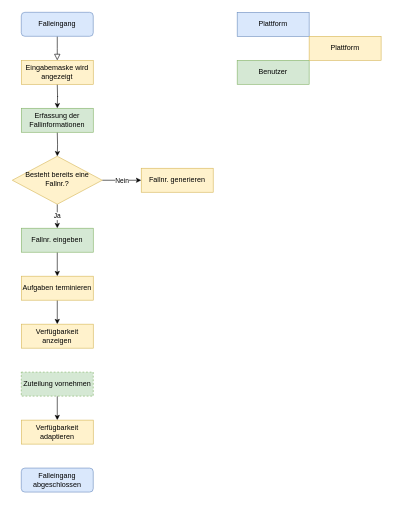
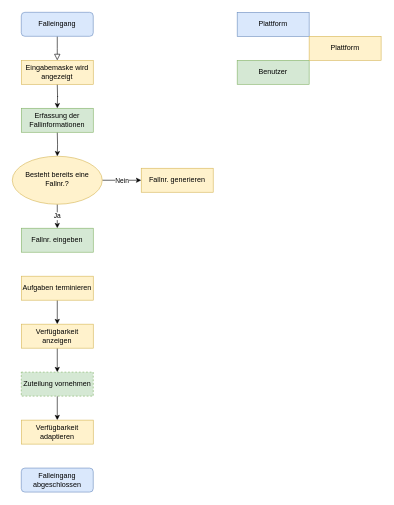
- <mxCell id="6" value="Besteht bereits eine Fallnr.?" style="rhombus;whiteSpace=wrap;html=1;shadow=0;fontFamily=Helvetica;fontSize=12;align=center;strokeWidth=1;spacing=6;spacingTop=-4;fillColor=#fff2cc;strokeColor=#d6b656;" parent="1" vertex="1"><mxGeometry x="20" y="260" width="150" height="80" as="geometry" /></mxCell>
+ <mxCell id="6" value="Besteht bereits eine Fallnr.?" style="ellipse;whiteSpace=wrap;html=1;shadow=0;fontFamily=Helvetica;fontSize=12;align=center;strokeWidth=1;spacing=6;spacingTop=-4;fillColor=#fff2cc;strokeColor=#d6b656;" parent="1" vertex="1"><mxGeometry x="20" y="260" width="150" height="80" as="geometry" /></mxCell>
- <mxCell id="14" value="" style="edgeStyle=orthogonalEdgeStyle;rounded=0;orthogonalLoop=1;jettySize=auto;html=1;" parent="1" source="15" target="18" edge="1"><mxGeometry relative="1" as="geometry" /></mxCell>
+ <mxCell id="19" value="" style="edgeStyle=orthogonalEdgeStyle;rounded=0;orthogonalLoop=1;jettySize=auto;html=1;" parent="1" source="20" target="22" edge="1"><mxGeometry relative="1" as="geometry" /></mxCell>
